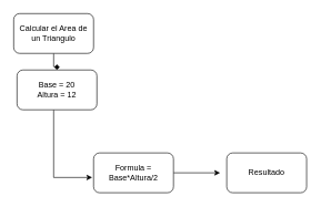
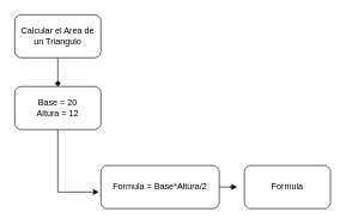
- <mxCell id="5" value="&lt;font style=&quot;vertical-align: inherit;&quot;&gt;&lt;font style=&quot;vertical-align: inherit;&quot;&gt;Base = 20&lt;br&gt;Altura = 12&lt;br&gt;&lt;/font&gt;&lt;/font&gt;" style="rounded=1;whiteSpace=wrap;html=1;" vertex="1" parent="1"><mxGeometry x="25" y="105" width="120" height="60" as="geometry" /></mxCell>
+ <mxCell id="5" value="&lt;font style=&quot;vertical-align: inherit;&quot;&gt;&lt;font style=&quot;vertical-align: inherit;&quot;&gt;Base = 20&lt;br&gt;Altura = 12&lt;br&gt;&lt;/font&gt;&lt;/font&gt;" style="rounded=1;whiteSpace=wrap;html=1;" vertex="1" parent="1"><mxGeometry x="20" y="120" width="120" height="60" as="geometry" /></mxCell>
- <mxCell id="7" value="&lt;font style=&quot;vertical-align: inherit;&quot;&gt;&lt;font style=&quot;vertical-align: inherit;&quot;&gt;Formula = Base*Altura/2&lt;/font&gt;&lt;/font&gt;" style="rounded=1;whiteSpace=wrap;html=1;" vertex="1" parent="1"><mxGeometry x="140" y="230" width="120" height="60" as="geometry" /></mxCell>
+ <mxCell id="7" value="&lt;font style=&quot;vertical-align: inherit;&quot;&gt;&lt;font style=&quot;vertical-align: inherit;&quot;&gt;Formula = Base*Altura/2&lt;/font&gt;&lt;/font&gt;" style="rounded=1;whiteSpace=wrap;html=1;" vertex="1" parent="1"><mxGeometry x="140" y="230" width="165" height="60" as="geometry" /></mxCell>
- <mxCell id="8" value="&lt;font style=&quot;vertical-align: inherit;&quot;&gt;&lt;font style=&quot;vertical-align: inherit;&quot;&gt;Resultado&lt;br&gt;&lt;/font&gt;&lt;/font&gt;" style="rounded=1;whiteSpace=wrap;html=1;" vertex="1" parent="1"><mxGeometry x="340" y="230" width="120" height="60" as="geometry" /></mxCell>
+ <mxCell id="8" value="&lt;font style=&quot;vertical-align: inherit;&quot;&gt;&lt;font style=&quot;vertical-align: inherit;&quot;&gt;Formula&lt;br&gt;&lt;/font&gt;&lt;/font&gt;" style="rounded=1;whiteSpace=wrap;html=1;" vertex="1" parent="1"><mxGeometry x="340" y="230" width="120" height="60" as="geometry" /></mxCell>
